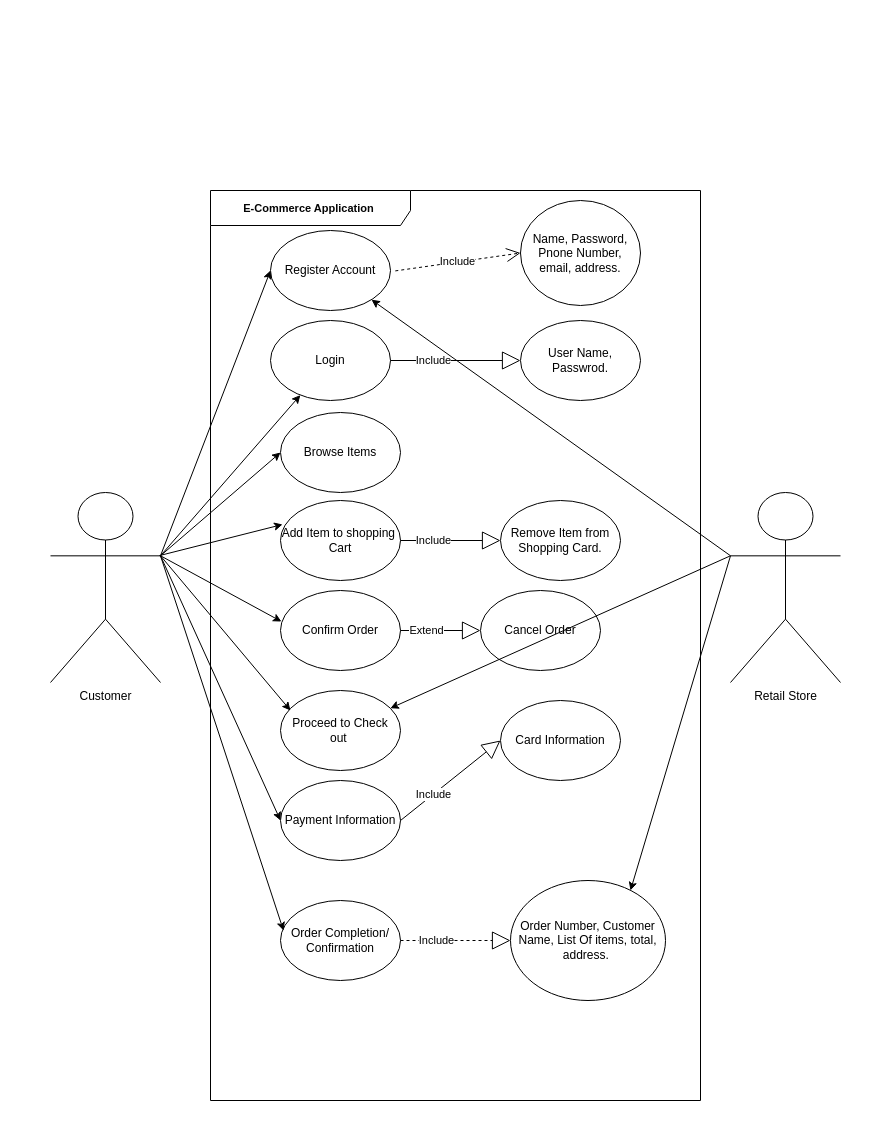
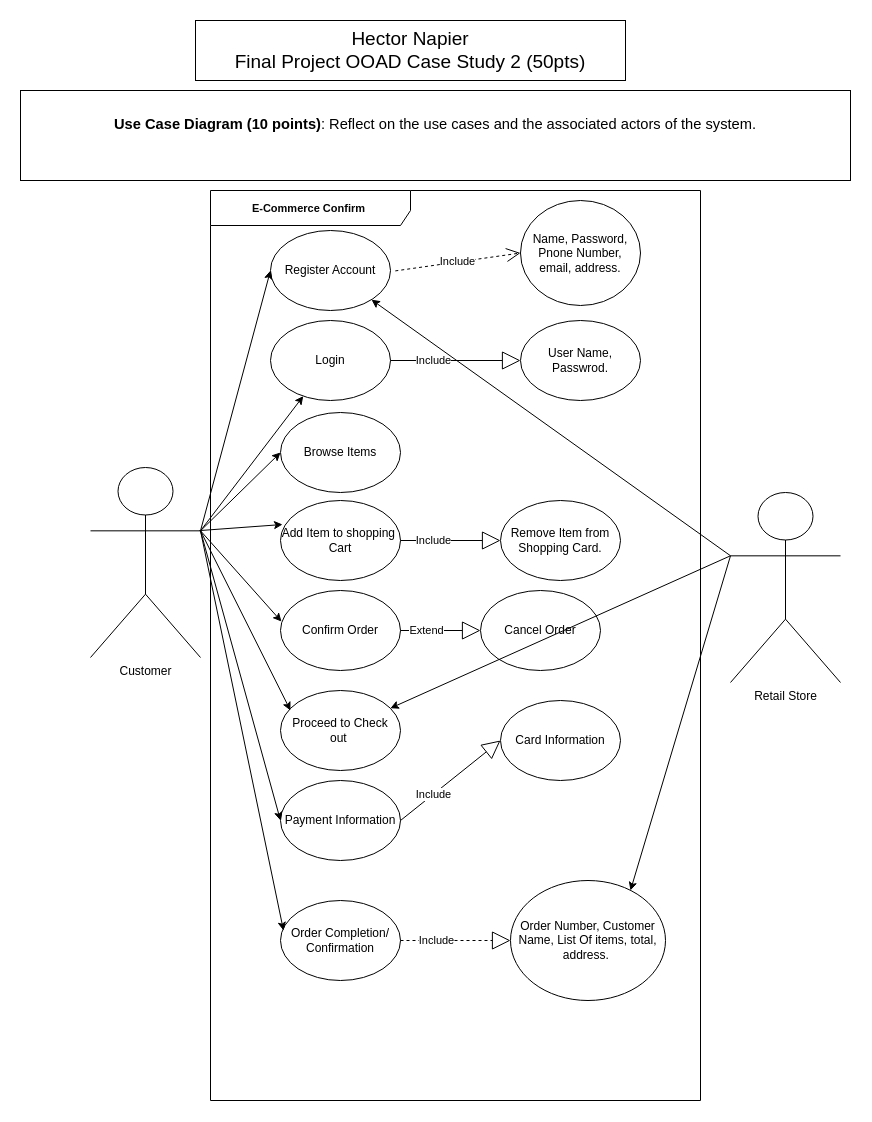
+ <mxCell id="13" value="&lt;font color=&quot;#000000&quot; style=&quot;font-size: 19px;&quot;&gt;Hector Napier &lt;br&gt;Final Project OOAD Case Study 2 (50pts)&lt;/font&gt;" style="rounded=0;whiteSpace=wrap;html=1;" parent="1" vertex="1"><mxGeometry x="195" y="20" width="430" height="60" as="geometry" /></mxCell>
+ <mxCell id="2" value="&lt;p style=&quot;line-height:1.38;margin-top:0pt;margin-bottom:0pt;&quot; dir=&quot;ltr&quot;&gt;&lt;/p&gt;&lt;p style=&quot;line-height:1.38;margin-top:0pt;margin-bottom:0pt;&quot; dir=&quot;ltr&quot;&gt;&lt;/p&gt;&lt;div&gt;&lt;/div&gt;&lt;span id=&quot;docs-internal-guid-705e0976-7fff-efcc-c61b-261b7dbb9d03&quot;&gt;&lt;font color=&quot;#000000&quot;&gt;&lt;span style=&quot;font-size: 11pt; font-family: Arial, sans-serif; background-color: transparent; font-weight: 700; font-variant-numeric: normal; font-variant-east-asian: normal; font-variant-alternates: normal; font-variant-position: normal; vertical-align: baseline; white-space-collapse: preserve;&quot;&gt;Use Case Diagram (10 points)&lt;/span&gt;&lt;span style=&quot;font-size: 11pt; font-family: Arial, sans-serif; background-color: transparent; font-variant-numeric: normal; font-variant-east-asian: normal; font-variant-alternates: normal; font-variant-position: normal; vertical-align: baseline; white-space-collapse: preserve;&quot;&gt;: Reflect on the use cases and the associated actors of the system.&lt;/span&gt;&lt;/font&gt;&lt;/span&gt;&lt;br&gt;&lt;p style=&quot;font-size: 22px;&quot;&gt;&lt;/p&gt;&lt;font style=&quot;font-size: 22px;&quot;&gt;&lt;span id=&quot;docs-internal-guid-4736cb21-7fff-454d-ffdd-ce9de3d9f626&quot;&gt;&lt;/span&gt;&lt;/font&gt;" style="rounded=0;whiteSpace=wrap;html=1;" parent="1" vertex="1"><mxGeometry x="20" y="90" width="830" height="90" as="geometry" /></mxCell>
- <mxCell id="25" value="&lt;span id=&quot;docs-internal-guid-8cb2599f-7fff-848b-6761-51fdcf957c3d&quot;&gt;&lt;span style=&quot;font-family: Arial, sans-serif; background-color: transparent; font-weight: 700; font-variant-numeric: normal; font-variant-east-asian: normal; font-variant-alternates: normal; font-variant-position: normal; vertical-align: baseline; white-space-collapse: preserve;&quot;&gt;&lt;font color=&quot;#050505&quot; style=&quot;font-size: 11px;&quot;&gt;E-Commerce Application &lt;/font&gt;&lt;/span&gt;&lt;/span&gt;" style="shape=umlFrame;whiteSpace=wrap;html=1;pointerEvents=0;width=200;height=35;" parent="1" vertex="1"><mxGeometry x="210" y="190" width="490" height="910" as="geometry" /></mxCell>
+ <mxCell id="25" value="&lt;span id=&quot;docs-internal-guid-8cb2599f-7fff-848b-6761-51fdcf957c3d&quot;&gt;&lt;span style=&quot;font-family: Arial, sans-serif; background-color: transparent; font-weight: 700; font-variant-numeric: normal; font-variant-east-asian: normal; font-variant-alternates: normal; font-variant-position: normal; vertical-align: baseline; white-space-collapse: preserve;&quot;&gt;&lt;font color=&quot;#050505&quot; style=&quot;font-size: 11px;&quot;&gt;E-Commerce Confirm &lt;/font&gt;&lt;/span&gt;&lt;/span&gt;" style="shape=umlFrame;whiteSpace=wrap;html=1;pointerEvents=0;width=200;height=35;" parent="1" vertex="1"><mxGeometry x="210" y="190" width="490" height="910" as="geometry" /></mxCell>
- <mxCell id="3" value="&lt;div&gt;Customer&lt;/div&gt;" style="shape=umlActor;verticalLabelPosition=bottom;verticalAlign=top;html=1;" parent="1" vertex="1"><mxGeometry x="50" y="492" width="110" height="190" as="geometry" /></mxCell>
+ <mxCell id="3" value="&lt;div&gt;Customer&lt;/div&gt;" style="shape=umlActor;verticalLabelPosition=bottom;verticalAlign=top;html=1;" parent="1" vertex="1"><mxGeometry x="90" y="467" width="110" height="190" as="geometry" /></mxCell>
